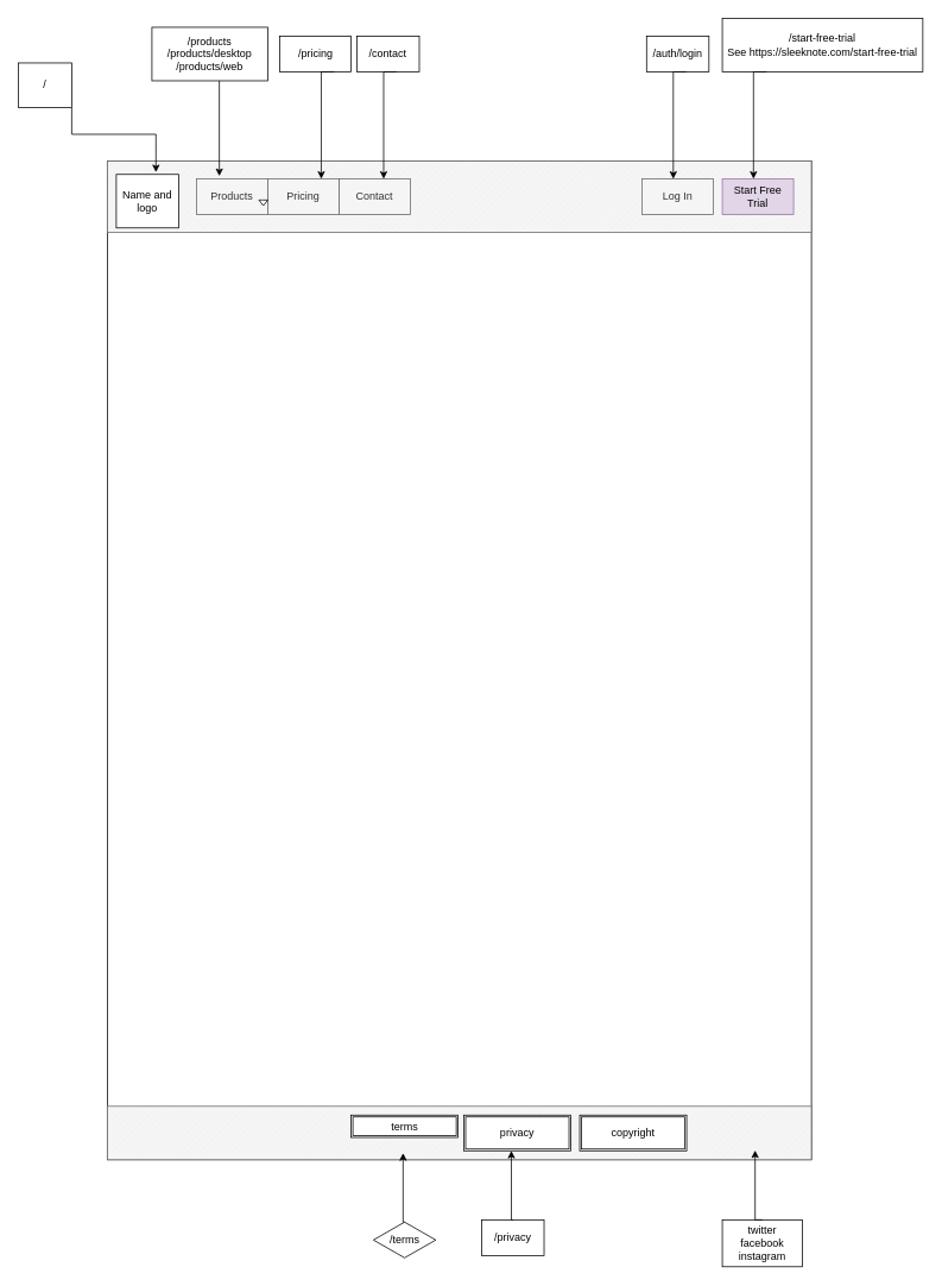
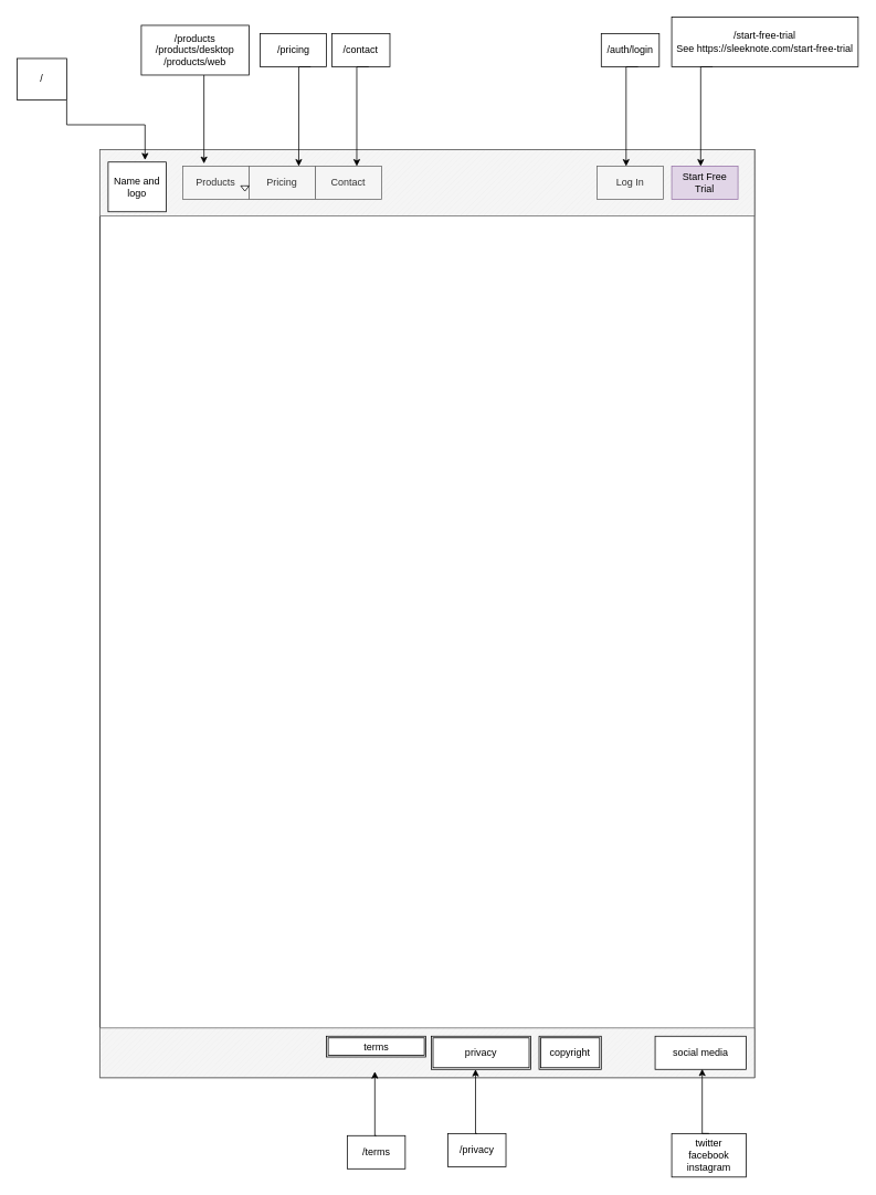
- <mxCell id="5" value="copyright" style="shape=ext;double=1;rounded=0;whiteSpace=wrap;html=1;" parent="1" vertex="1"><mxGeometry x="650" y="1250" width="120" height="40" as="geometry" /></mxCell>
+ <mxCell id="5" value="copyright" style="shape=ext;double=1;rounded=0;whiteSpace=wrap;html=1;" parent="1" vertex="1"><mxGeometry x="650" y="1250" width="75" height="40" as="geometry" /></mxCell>
+ <mxCell id="6" value="social media" style="rounded=0;whiteSpace=wrap;html=1;" parent="1" vertex="1"><mxGeometry x="790" y="1250" width="110" height="40" as="geometry" /></mxCell>
- <mxCell id="28" value="/terms" style="rhombus;whiteSpace=wrap;html=1;" parent="1" vertex="1"><mxGeometry x="418.5" y="1370" width="70" height="40" as="geometry" /></mxCell>
+ <mxCell id="28" value="/terms" style="rounded=0;whiteSpace=wrap;html=1;" parent="1" vertex="1"><mxGeometry x="418.5" y="1370" width="70" height="40" as="geometry" /></mxCell>
